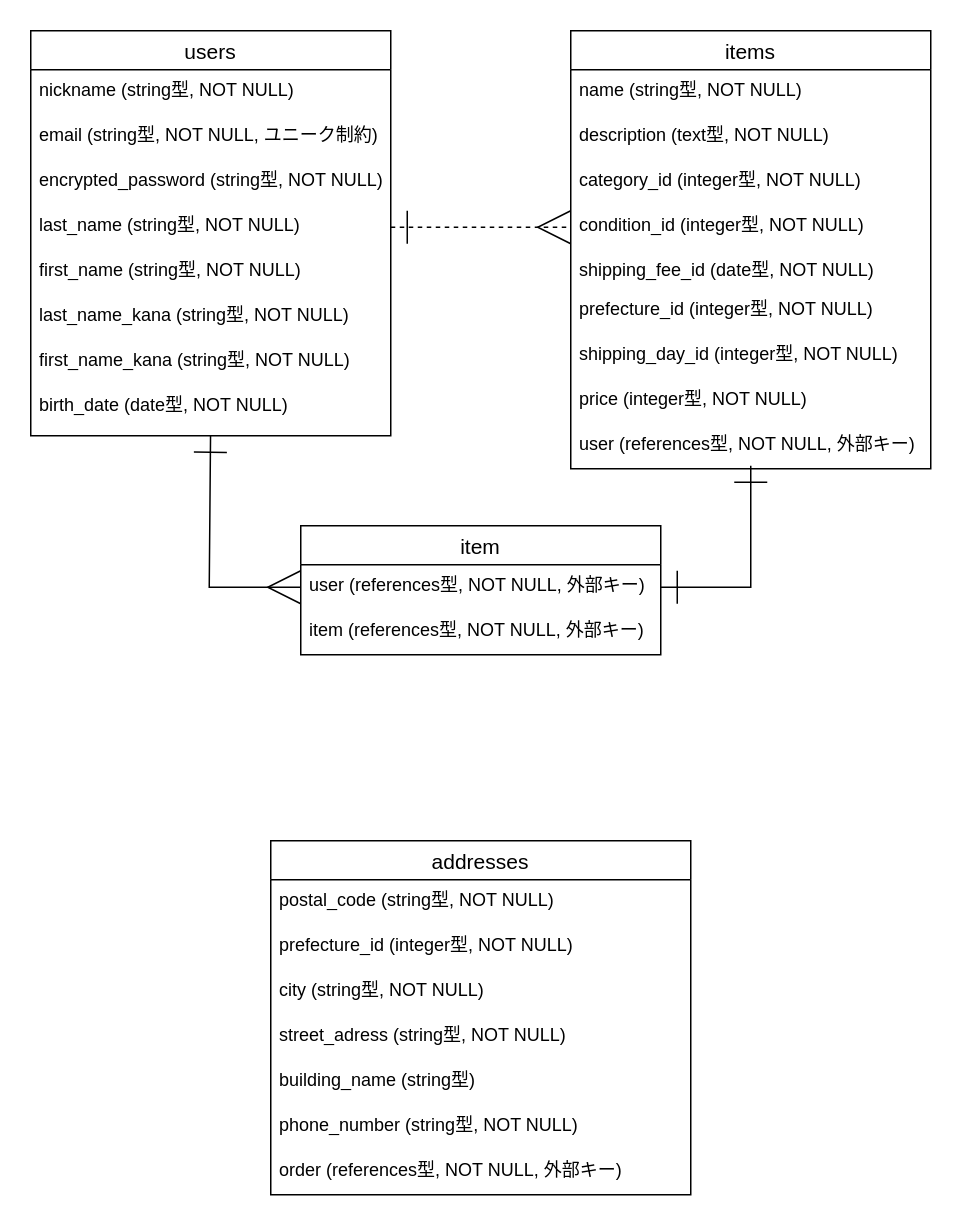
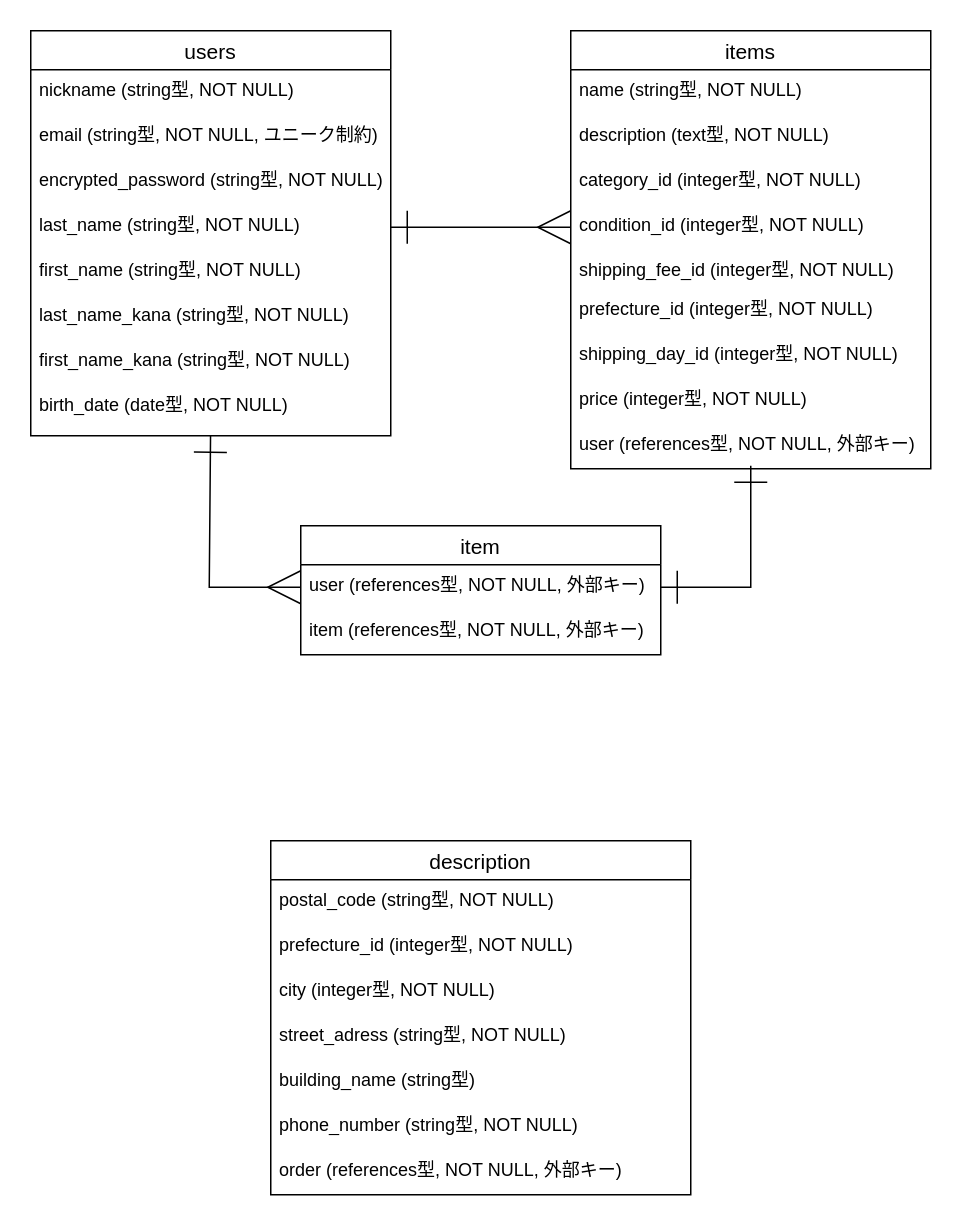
- <mxCell id="32" style="edgeStyle=none;html=1;exitX=1;exitY=0.5;exitDx=0;exitDy=0;entryX=0;entryY=0.5;entryDx=0;entryDy=0;rounded=0;strokeColor=default;align=center;verticalAlign=middle;fontFamily=Helvetica;fontSize=11;fontColor=default;labelBackgroundColor=default;jumpStyle=none;startArrow=ERone;startFill=0;startSize=20;endArrow=ERmany;endFill=0;endSize=20;flowAnimation=0;sourcePerimeterSpacing=0;targetPerimeterSpacing=0;curved=0;dashed=1;" edge="1" parent="1" source="6" target="15"><mxGeometry relative="1" as="geometry" /></mxCell>
+ <mxCell id="32" style="edgeStyle=none;html=1;exitX=1;exitY=0.5;exitDx=0;exitDy=0;entryX=0;entryY=0.5;entryDx=0;entryDy=0;rounded=0;strokeColor=default;align=center;verticalAlign=middle;fontFamily=Helvetica;fontSize=11;fontColor=default;labelBackgroundColor=default;jumpStyle=none;startArrow=ERone;startFill=0;startSize=20;endArrow=ERmany;endFill=0;endSize=20;flowAnimation=0;sourcePerimeterSpacing=0;targetPerimeterSpacing=0;curved=0;" edge="1" parent="1" source="6" target="15"><mxGeometry relative="1" as="geometry" /></mxCell>
- <mxCell id="16" value="shipping_fee_id&amp;nbsp;&lt;span style=&quot;color: rgb(0, 0, 0);&quot;&gt;(date型, NOT NULL)&lt;/span&gt;" style="text;strokeColor=none;fillColor=none;spacingLeft=4;spacingRight=4;overflow=hidden;rotatable=0;points=[[0,0.5],[1,0.5]];portConstraint=eastwest;fontSize=12;whiteSpace=wrap;html=1;" vertex="1" parent="11"><mxGeometry y="146" width="240" height="26" as="geometry" /></mxCell>
+ <mxCell id="16" value="shipping_fee_id&amp;nbsp;&lt;span style=&quot;color: rgb(0, 0, 0);&quot;&gt;(integer型, NOT NULL)&lt;/span&gt;" style="text;strokeColor=none;fillColor=none;spacingLeft=4;spacingRight=4;overflow=hidden;rotatable=0;points=[[0,0.5],[1,0.5]];portConstraint=eastwest;fontSize=12;whiteSpace=wrap;html=1;" vertex="1" parent="11"><mxGeometry y="146" width="240" height="26" as="geometry" /></mxCell>
- <mxCell id="24" value="addresses" style="swimlane;fontStyle=0;childLayout=stackLayout;horizontal=1;startSize=26;horizontalStack=0;resizeParent=1;resizeParentMax=0;resizeLast=0;collapsible=1;marginBottom=0;align=center;fontSize=14;" vertex="1" parent="1"><mxGeometry x="180" y="560" width="280" height="236" as="geometry" /></mxCell>
+ <mxCell id="24" value="description" style="swimlane;fontStyle=0;childLayout=stackLayout;horizontal=1;startSize=26;horizontalStack=0;resizeParent=1;resizeParentMax=0;resizeLast=0;collapsible=1;marginBottom=0;align=center;fontSize=14;" vertex="1" parent="1"><mxGeometry x="180" y="560" width="280" height="236" as="geometry" /></mxCell>
- <mxCell id="27" value="city&amp;nbsp;&lt;span style=&quot;color: rgb(0, 0, 0);&quot;&gt;(string型, NOT NULL)&lt;/span&gt;" style="text;strokeColor=none;fillColor=none;spacingLeft=4;spacingRight=4;overflow=hidden;rotatable=0;points=[[0,0.5],[1,0.5]];portConstraint=eastwest;fontSize=12;whiteSpace=wrap;html=1;" vertex="1" parent="24"><mxGeometry y="86" width="280" height="30" as="geometry" /></mxCell>
+ <mxCell id="27" value="city&amp;nbsp;&lt;span style=&quot;color: rgb(0, 0, 0);&quot;&gt;(integer型, NOT NULL)&lt;/span&gt;" style="text;strokeColor=none;fillColor=none;spacingLeft=4;spacingRight=4;overflow=hidden;rotatable=0;points=[[0,0.5],[1,0.5]];portConstraint=eastwest;fontSize=12;whiteSpace=wrap;html=1;" vertex="1" parent="24"><mxGeometry y="86" width="280" height="30" as="geometry" /></mxCell>
